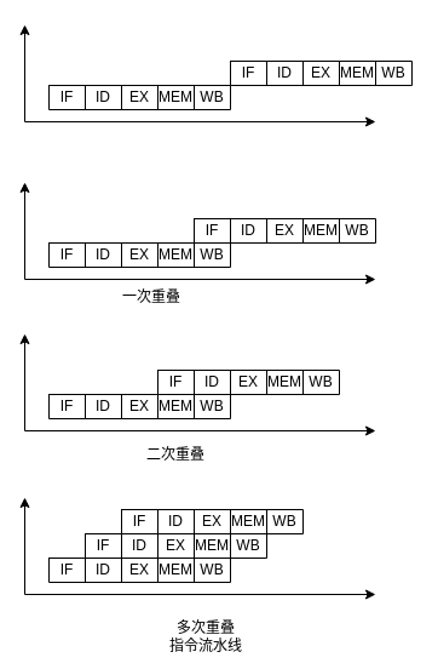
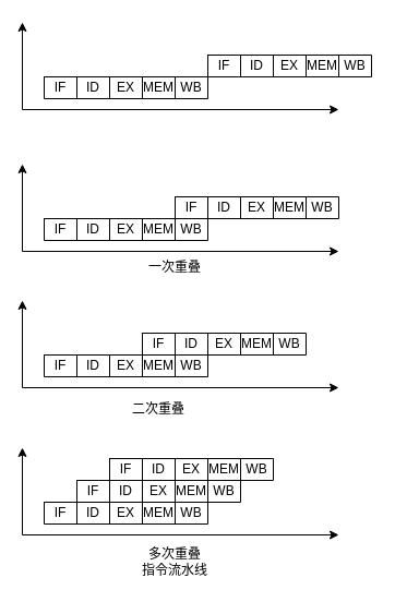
- <mxCell id="57" value="一次重叠" style="text;html=1;strokeColor=none;fillColor=none;align=center;verticalAlign=middle;whiteSpace=wrap;rounded=0;" parent="1" vertex="1"><mxGeometry x="95" y="230" width="60" height="30" as="geometry" /></mxCell>
+ <mxCell id="57" value="一次重叠" style="text;html=1;strokeColor=none;fillColor=none;align=center;verticalAlign=middle;whiteSpace=wrap;rounded=0;" parent="1" vertex="1"><mxGeometry x="130" y="230" width="60" height="30" as="geometry" /></mxCell>
- <mxCell id="59" value="多次重叠&lt;br&gt;指令流水线" style="text;html=1;strokeColor=none;fillColor=none;align=center;verticalAlign=middle;whiteSpace=wrap;rounded=0;" parent="1" vertex="1"><mxGeometry x="125" y="510" width="90" height="30" as="geometry" /></mxCell>
+ <mxCell id="59" value="多次重叠&lt;br&gt;指令流水线" style="text;html=1;strokeColor=none;fillColor=none;align=center;verticalAlign=middle;whiteSpace=wrap;rounded=0;" parent="1" vertex="1"><mxGeometry x="115" y="500" width="90" height="30" as="geometry" /></mxCell>
